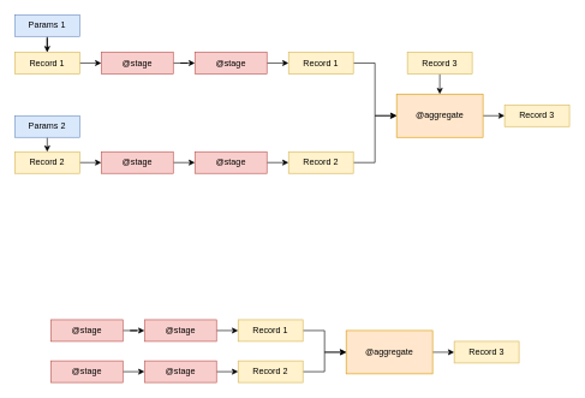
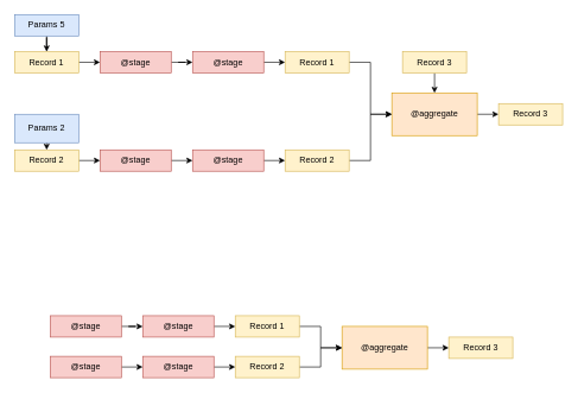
- <mxCell id="17" value="Params 1" style="rounded=0;whiteSpace=wrap;html=1;fillColor=#dae8fc;strokeColor=#6c8ebf;" parent="1" vertex="1"><mxGeometry x="20" y="20" width="90" height="30" as="geometry" /></mxCell>
+ <mxCell id="17" value="Params 5" style="rounded=0;whiteSpace=wrap;html=1;fillColor=#dae8fc;strokeColor=#6c8ebf;" parent="1" vertex="1"><mxGeometry x="20" y="20" width="90" height="30" as="geometry" /></mxCell>
- <mxCell id="19" value="Params 2" style="rounded=0;whiteSpace=wrap;html=1;fillColor=#dae8fc;strokeColor=#6c8ebf;" parent="1" vertex="1"><mxGeometry x="20" y="160" width="90" height="30" as="geometry" /></mxCell>
+ <mxCell id="19" value="Params 2" style="rounded=0;whiteSpace=wrap;html=1;fillColor=#dae8fc;strokeColor=#6c8ebf;" parent="1" vertex="1"><mxGeometry x="20" y="160" width="90" height="40" as="geometry" /></mxCell>
